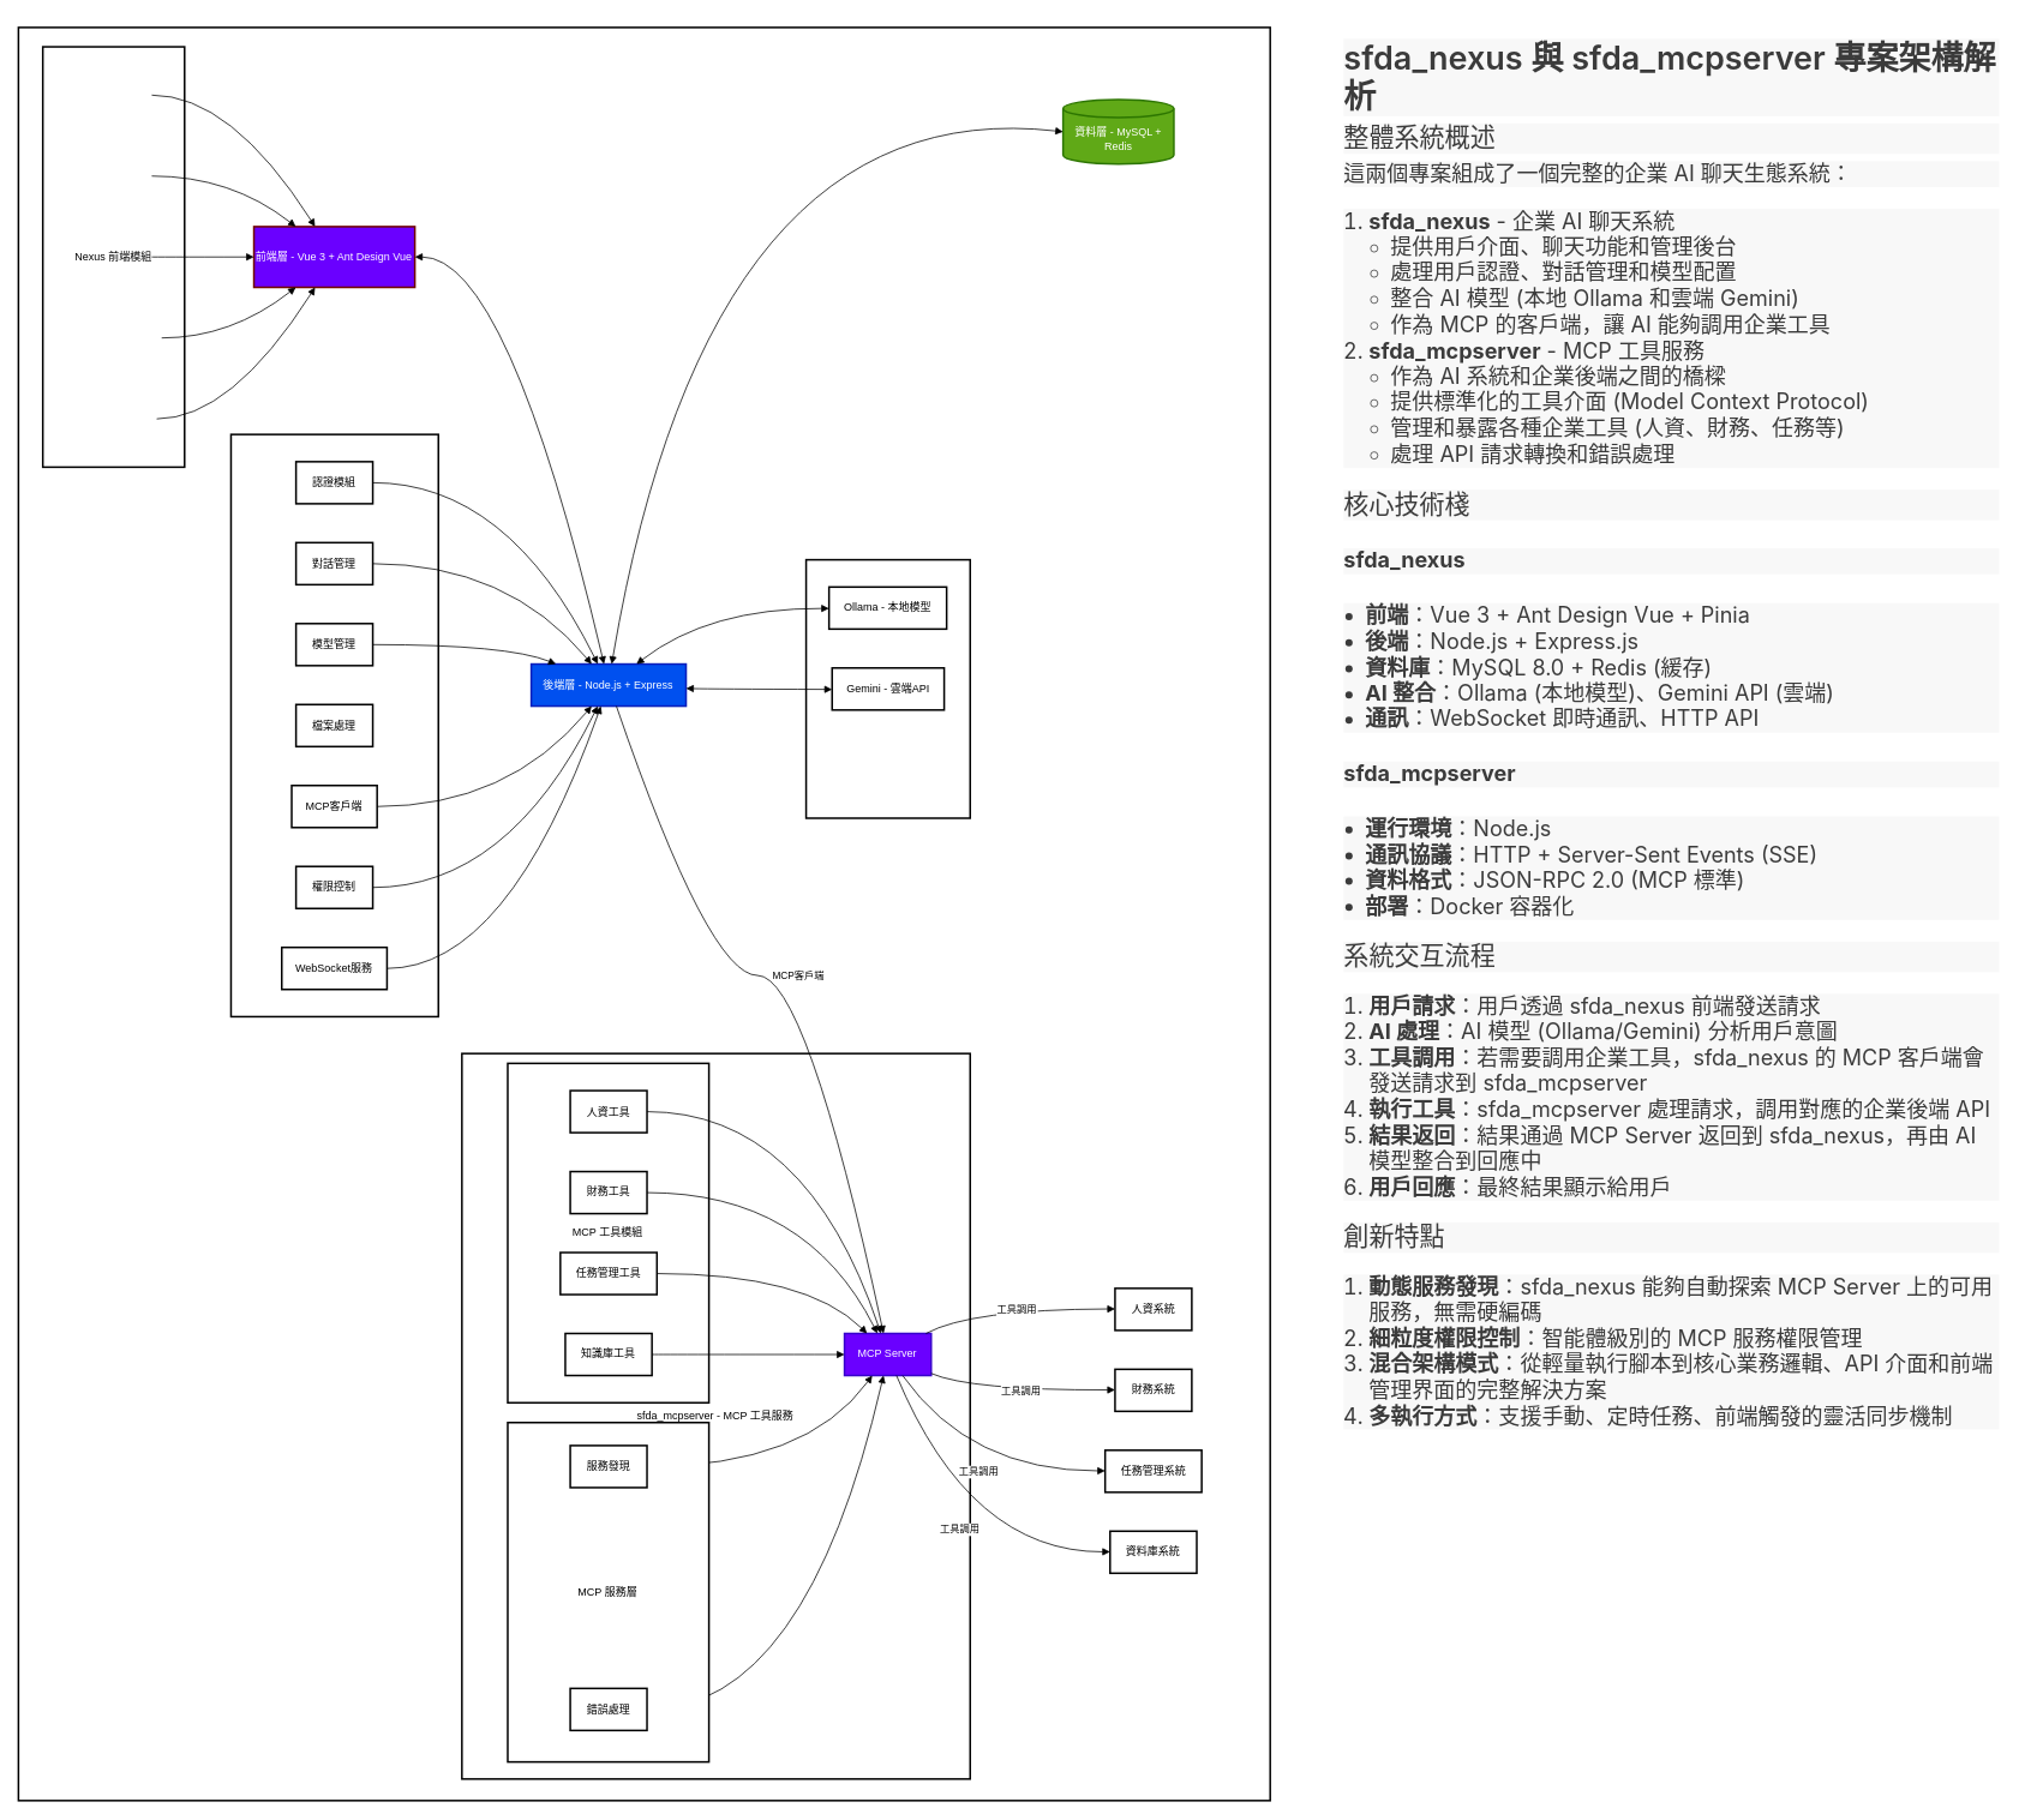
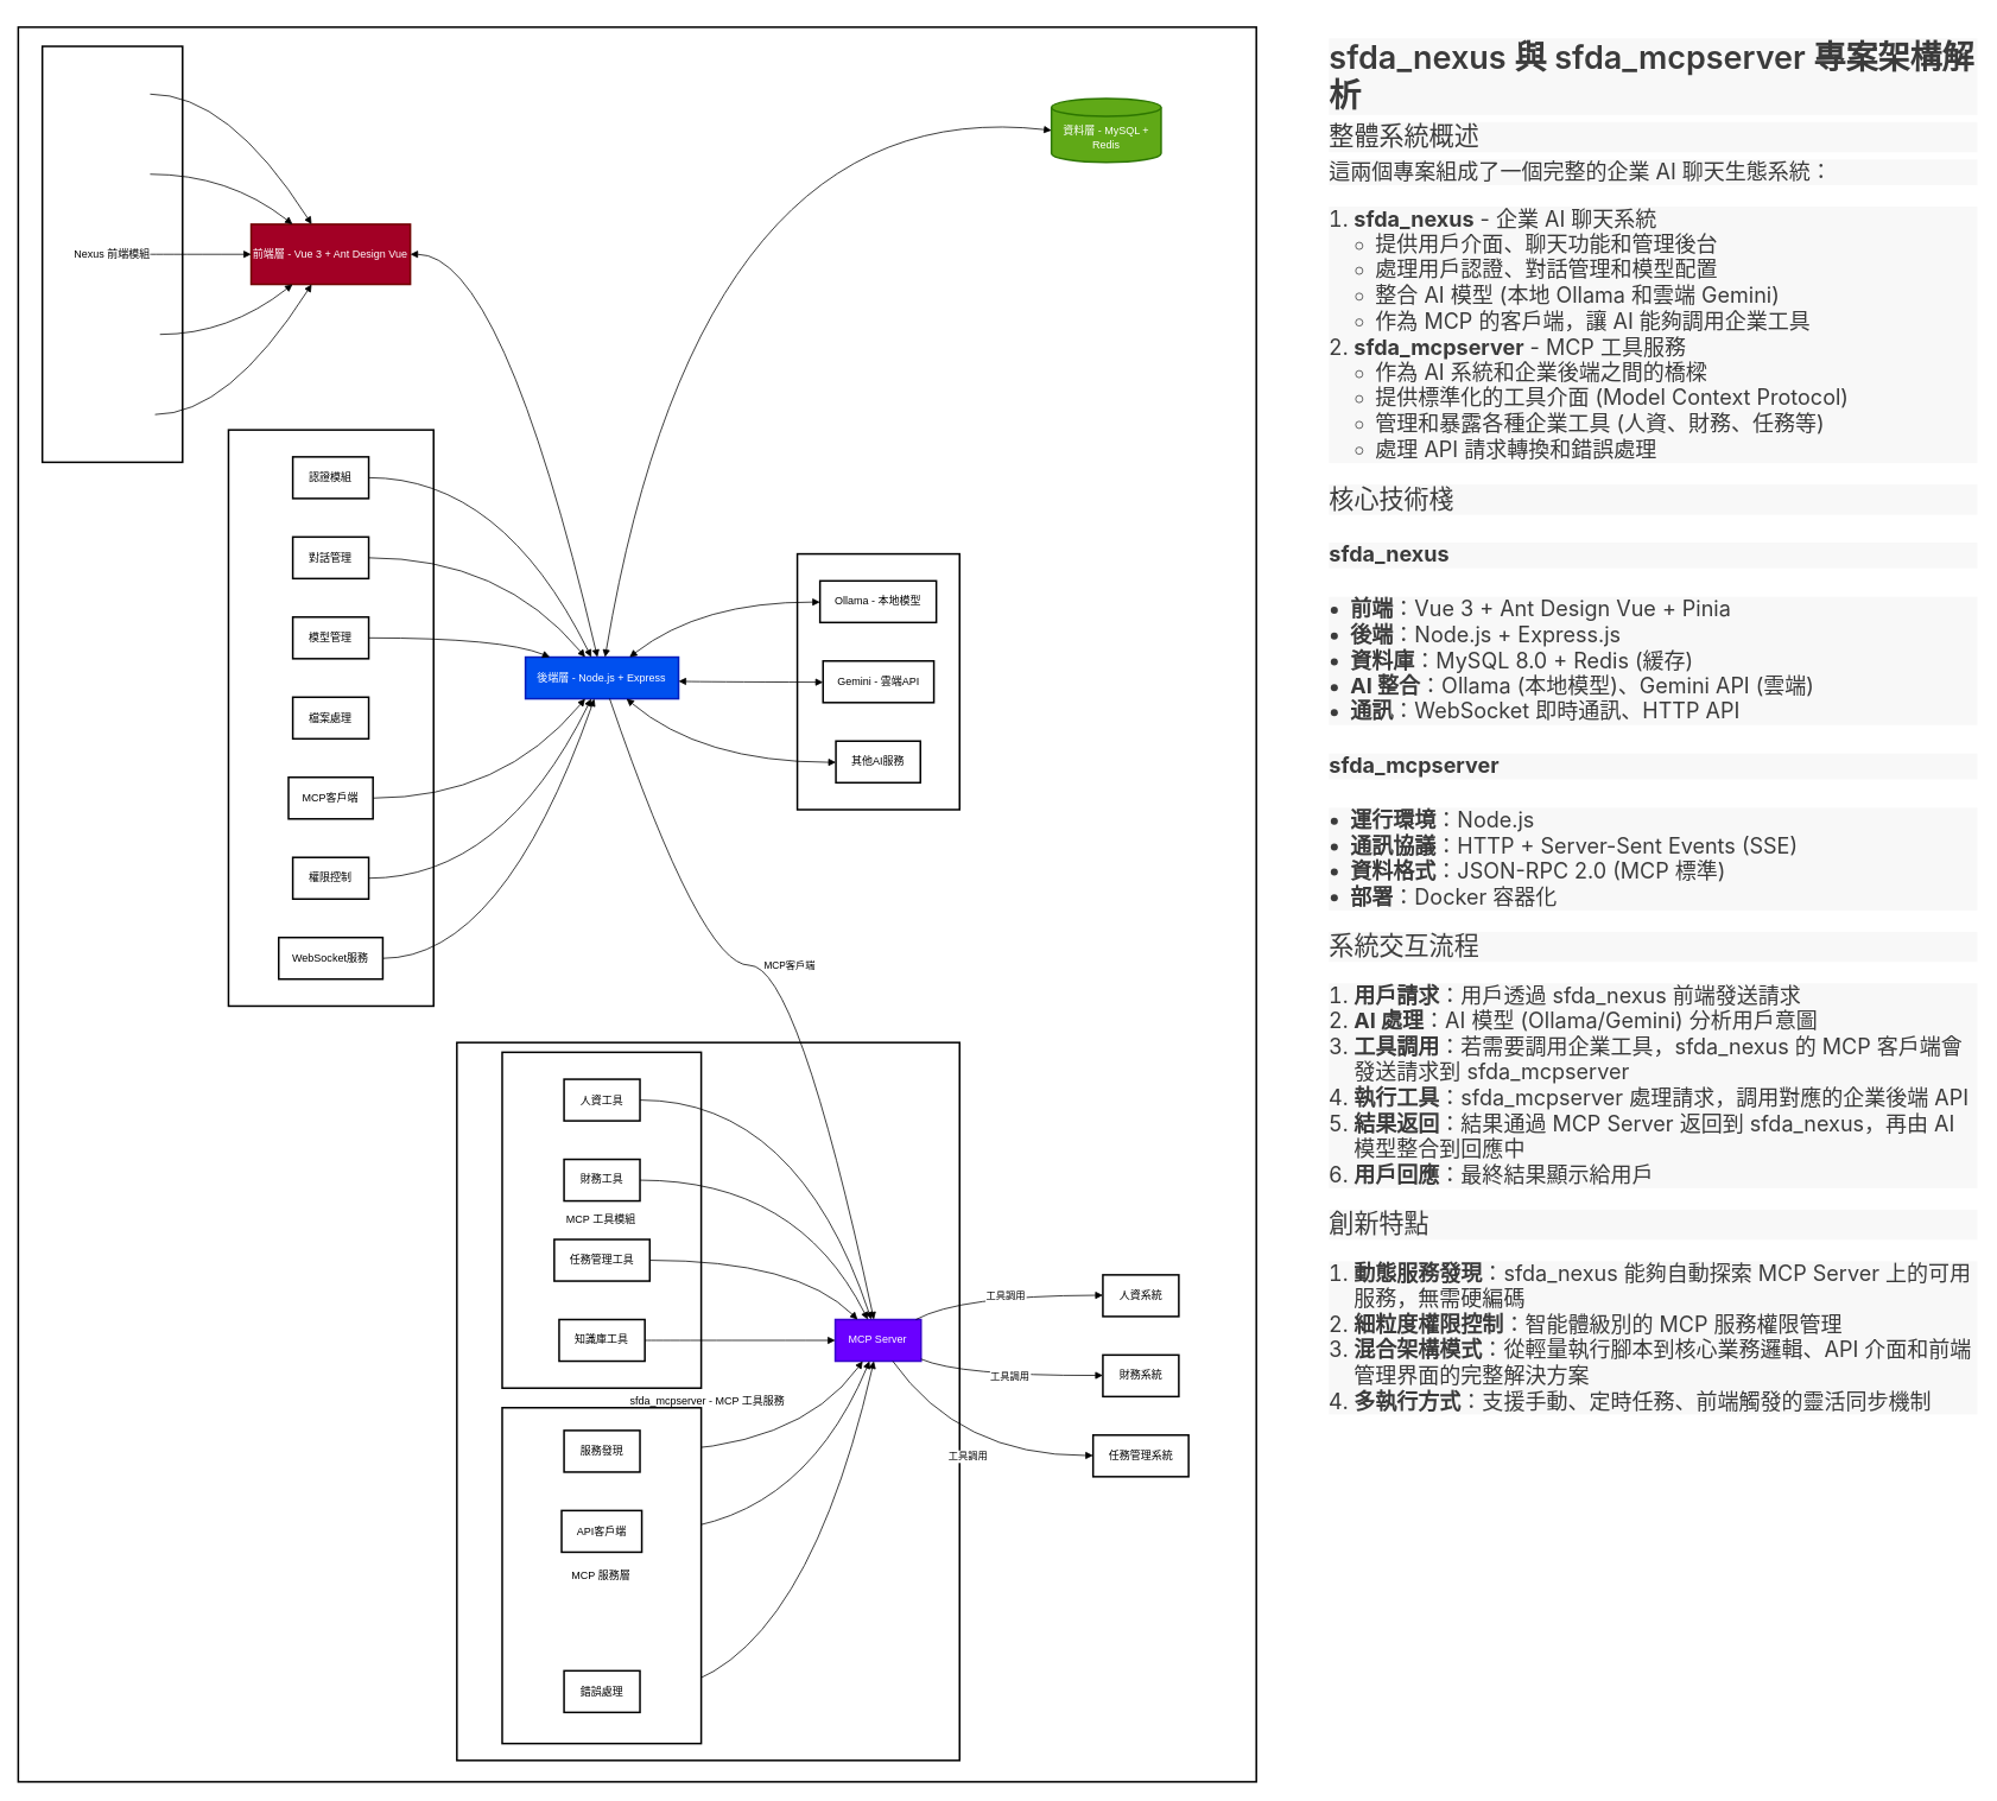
- <mxCell id="8" value="前端層 - Vue 3 + Ant Design Vue" style="whiteSpace=wrap;strokeWidth=2;fillColor=#6a00ff;fontColor=#ffffff;strokeColor=#6F0000;" vertex="1" parent="1"><mxGeometry x="281.474" y="251.277" width="178.734" height="67.454" as="geometry" /></mxCell>
+ <mxCell id="8" value="前端層 - Vue 3 + Ant Design Vue" style="whiteSpace=wrap;strokeWidth=2;fillColor=#a20025;fontColor=#ffffff;strokeColor=#6F0000;" vertex="1" parent="1"><mxGeometry x="281.474" y="251.277" width="178.734" height="67.454" as="geometry" /></mxCell>
+ <mxCell id="39" value="" style="curved=1;startArrow=block;endArrow=block;exitX=0.66;exitY=1;entryX=0;entryY=0.51;rounded=0;" edge="1" parent="1" source="9" target="13"><mxGeometry relative="1" as="geometry"><Array as="points"><mxPoint x="786.741" y="854.903" /></Array></mxGeometry></mxCell>
+ <mxCell id="13" value="其他AI服務" style="whiteSpace=wrap;strokeWidth=2;" vertex="1" parent="1"><mxGeometry x="937.977" y="831.554" width="94.866" height="46.699" as="geometry" /></mxCell>
+ <mxCell id="61" value="" style="curved=1;startArrow=none;endArrow=block;exitX=1;exitY=0.5;entryX=0.4;entryY=1;rounded=0;" edge="1" parent="1" source="64" target="14"><mxGeometry relative="1" as="geometry"><Array as="points"><mxPoint x="894.669" y="1718.832" /></Array></mxGeometry></mxCell>
- <mxCell id="44" value="工具調用" style="curved=1;startArrow=none;endArrow=block;exitX=0.6;exitY=1;entryX=0;entryY=0.49;rounded=0;" edge="1" parent="1" source="14" target="17"><mxGeometry relative="1" as="geometry"><Array as="points"><mxPoint x="1076.84" y="1724.021" /></Array></mxGeometry></mxCell>
+ <mxCell id="64" value="API客戶端" style="whiteSpace=wrap;strokeWidth=2;" vertex="1" parent="1"><mxGeometry x="630.005" y="1695.483" width="90.054" height="46.699" as="geometry" /></mxCell>
- <mxCell id="17" value="資料庫系統" style="whiteSpace=wrap;strokeWidth=2;" vertex="1" parent="1"><mxGeometry x="1232.201" y="1700.672" width="96.241" height="46.699" as="geometry" /></mxCell>
